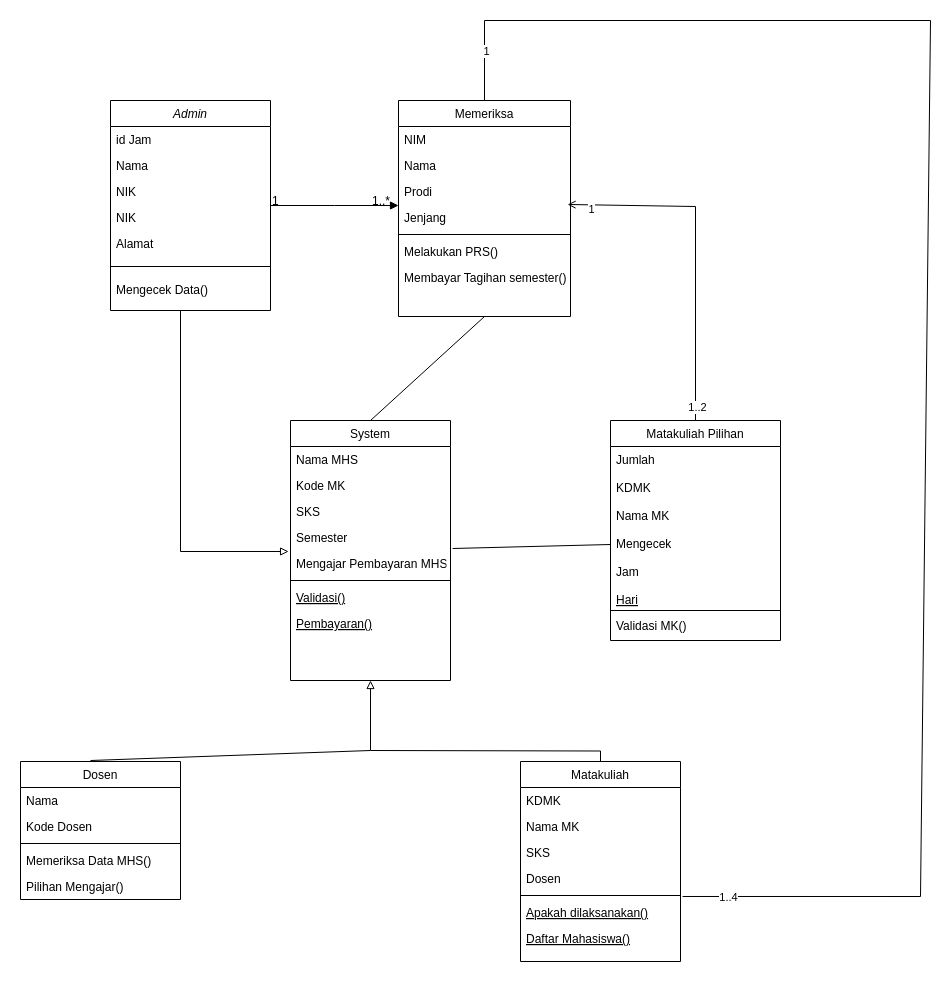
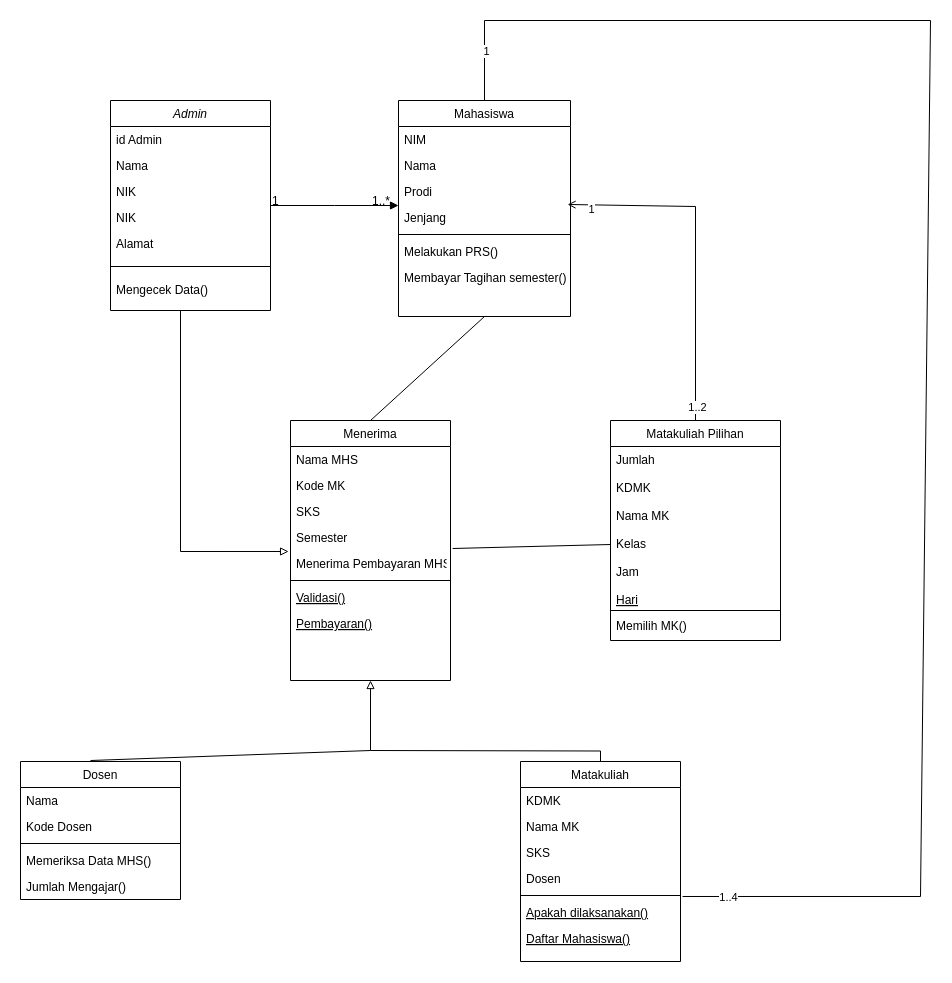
- <mxCell id="24" value="Memeriksa" style="swimlane;fontStyle=0;align=center;verticalAlign=top;childLayout=stackLayout;horizontal=1;startSize=26;horizontalStack=0;resizeParent=1;resizeLast=0;collapsible=1;marginBottom=0;rounded=0;shadow=0;strokeWidth=1;" parent="1" vertex="1"><mxGeometry x="398" y="100" width="172" height="216" as="geometry"><mxRectangle x="550" y="140" width="160" height="26" as="alternateBounds" /></mxGeometry></mxCell>
+ <mxCell id="24" value="Mahasiswa" style="swimlane;fontStyle=0;align=center;verticalAlign=top;childLayout=stackLayout;horizontal=1;startSize=26;horizontalStack=0;resizeParent=1;resizeLast=0;collapsible=1;marginBottom=0;rounded=0;shadow=0;strokeWidth=1;" parent="1" vertex="1"><mxGeometry x="398" y="100" width="172" height="216" as="geometry"><mxRectangle x="550" y="140" width="160" height="26" as="alternateBounds" /></mxGeometry></mxCell>
- <mxCell id="3" value="id Jam" style="text;align=left;verticalAlign=top;spacingLeft=4;spacingRight=4;overflow=hidden;rotatable=0;points=[[0,0.5],[1,0.5]];portConstraint=eastwest;" parent="2" vertex="1"><mxGeometry y="26" width="160" height="26" as="geometry" /></mxCell>
+ <mxCell id="3" value="id Admin" style="text;align=left;verticalAlign=top;spacingLeft=4;spacingRight=4;overflow=hidden;rotatable=0;points=[[0,0.5],[1,0.5]];portConstraint=eastwest;" parent="2" vertex="1"><mxGeometry y="26" width="160" height="26" as="geometry" /></mxCell>
- <mxCell id="44" value="System" style="swimlane;fontStyle=0;align=center;verticalAlign=top;childLayout=stackLayout;horizontal=1;startSize=26;horizontalStack=0;resizeParent=1;resizeLast=0;collapsible=1;marginBottom=0;rounded=0;shadow=0;strokeWidth=1;" vertex="1" parent="1"><mxGeometry x="290" y="420" width="160" height="260" as="geometry"><mxRectangle x="340" y="380" width="170" height="26" as="alternateBounds" /></mxGeometry></mxCell>
+ <mxCell id="44" value="Menerima" style="swimlane;fontStyle=0;align=center;verticalAlign=top;childLayout=stackLayout;horizontal=1;startSize=26;horizontalStack=0;resizeParent=1;resizeLast=0;collapsible=1;marginBottom=0;rounded=0;shadow=0;strokeWidth=1;" vertex="1" parent="1"><mxGeometry x="290" y="420" width="160" height="260" as="geometry"><mxRectangle x="340" y="380" width="170" height="26" as="alternateBounds" /></mxGeometry></mxCell>
- <mxCell id="39" value="Mengecek" style="text;align=left;verticalAlign=top;spacingLeft=4;spacingRight=4;overflow=hidden;rotatable=0;points=[[0,0.5],[1,0.5]];portConstraint=eastwest;" vertex="1" parent="35"><mxGeometry y="110" width="170" height="28" as="geometry" /></mxCell>
+ <mxCell id="39" value="Kelas" style="text;align=left;verticalAlign=top;spacingLeft=4;spacingRight=4;overflow=hidden;rotatable=0;points=[[0,0.5],[1,0.5]];portConstraint=eastwest;" vertex="1" parent="35"><mxGeometry y="110" width="170" height="28" as="geometry" /></mxCell>
- <mxCell id="49" value="Mengajar Pembayaran MHS" style="text;align=left;verticalAlign=top;spacingLeft=4;spacingRight=4;overflow=hidden;rotatable=0;points=[[0,0.5],[1,0.5]];portConstraint=eastwest;" vertex="1" parent="44"><mxGeometry y="130" width="160" height="26" as="geometry" /></mxCell>
+ <mxCell id="49" value="Menerima Pembayaran MHS" style="text;align=left;verticalAlign=top;spacingLeft=4;spacingRight=4;overflow=hidden;rotatable=0;points=[[0,0.5],[1,0.5]];portConstraint=eastwest;" vertex="1" parent="44"><mxGeometry y="130" width="160" height="26" as="geometry" /></mxCell>
- <mxCell id="42" value="Validasi MK()" style="text;align=left;verticalAlign=top;spacingLeft=4;spacingRight=4;overflow=hidden;rotatable=0;points=[[0,0.5],[1,0.5]];portConstraint=eastwest;" vertex="1" parent="35"><mxGeometry y="192" width="170" height="28" as="geometry" /></mxCell>
+ <mxCell id="42" value="Memilih MK()" style="text;align=left;verticalAlign=top;spacingLeft=4;spacingRight=4;overflow=hidden;rotatable=0;points=[[0,0.5],[1,0.5]];portConstraint=eastwest;" vertex="1" parent="35"><mxGeometry y="192" width="170" height="28" as="geometry" /></mxCell>
- <mxCell id="15" value="Pilihan Mengajar()" style="text;align=left;verticalAlign=top;spacingLeft=4;spacingRight=4;overflow=hidden;rotatable=0;points=[[0,0.5],[1,0.5]];portConstraint=eastwest;" vertex="1" parent="10"><mxGeometry y="112" width="160" height="26" as="geometry" /></mxCell>
+ <mxCell id="15" value="Jumlah Mengajar()" style="text;align=left;verticalAlign=top;spacingLeft=4;spacingRight=4;overflow=hidden;rotatable=0;points=[[0,0.5],[1,0.5]];portConstraint=eastwest;" vertex="1" parent="10"><mxGeometry y="112" width="160" height="26" as="geometry" /></mxCell>
